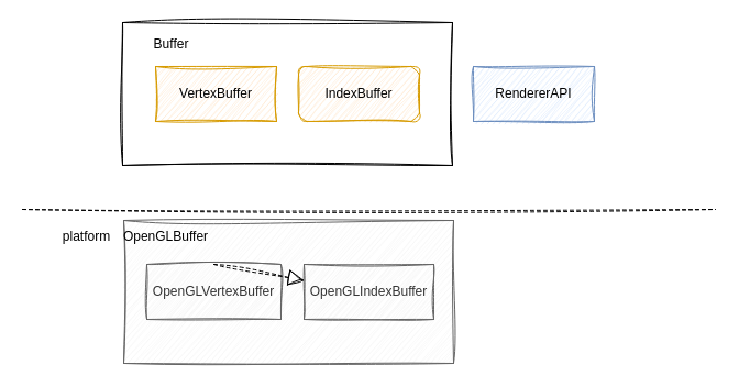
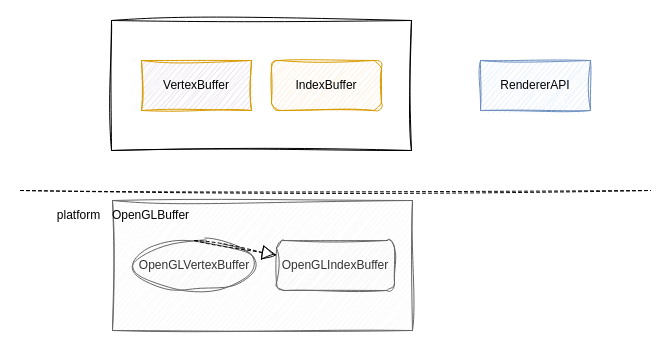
- <mxCell id="5" value="Buffer" style="text;html=1;align=center;verticalAlign=middle;resizable=0;points=[];autosize=1;strokeColor=none;fillColor=none;" vertex="1" parent="1"><mxGeometry x="110" y="20" width="90" height="40" as="geometry" /></mxCell>
- <mxCell id="3" value="VertexBuffer" style="html=1;whiteSpace=wrap;sketch=1;hachureGap=4;jiggle=2;curveFitting=1;fillColor=#ffe6cc;strokeColor=#d79b00;" vertex="1" parent="1"><mxGeometry x="141" y="60" width="110" height="50" as="geometry" /></mxCell>
+ <mxCell id="3" value="VertexBuffer" style="html=1;whiteSpace=wrap;sketch=1;hachureGap=4;jiggle=2;curveFitting=1;fillColor=#e1d5e7;strokeColor=#d79b00;" vertex="1" parent="1"><mxGeometry x="141" y="60" width="110" height="50" as="geometry" /></mxCell>
- <mxCell id="11" value="RendererAPI" style="html=1;whiteSpace=wrap;sketch=1;hachureGap=4;jiggle=2;curveFitting=1;fillColor=#dae8fc;strokeColor=#6c8ebf;" vertex="1" parent="1"><mxGeometry x="430" y="60" width="110" height="50" as="geometry" /></mxCell>
+ <mxCell id="11" value="RendererAPI" style="html=1;whiteSpace=wrap;sketch=1;hachureGap=4;jiggle=2;curveFitting=1;fillColor=#dae8fc;strokeColor=#6c8ebf;" vertex="1" parent="1"><mxGeometry x="480" y="60" width="110" height="50" as="geometry" /></mxCell>
- <mxCell id="7" value="OpenGLVertexBuffer" style="html=1;whiteSpace=wrap;sketch=1;hachureGap=4;jiggle=2;curveFitting=1;fillColor=#f5f5f5;fontColor=#333333;strokeColor=#666666;" vertex="1" parent="1"><mxGeometry x="133" y="240" width="122" height="50" as="geometry" /></mxCell>
+ <mxCell id="7" value="OpenGLVertexBuffer" style="ellipse;html=1;whiteSpace=wrap;sketch=1;hachureGap=4;jiggle=2;curveFitting=1;fillColor=#f5f5f5;fontColor=#333333;strokeColor=#666666;" vertex="1" parent="1"><mxGeometry x="133" y="240" width="122" height="50" as="geometry" /></mxCell>
- <mxCell id="8" value="OpenGLIndexBuffer" style="html=1;whiteSpace=wrap;sketch=1;hachureGap=4;jiggle=2;curveFitting=1;fillColor=#f5f5f5;fontColor=#333333;strokeColor=#666666;" vertex="1" parent="1"><mxGeometry x="276" y="240" width="118" height="50" as="geometry" /></mxCell>
+ <mxCell id="8" value="OpenGLIndexBuffer" style="html=1;whiteSpace=wrap;sketch=1;hachureGap=4;jiggle=2;curveFitting=1;fillColor=#f5f5f5;fontColor=#333333;strokeColor=#666666;rounded=1;" vertex="1" parent="1"><mxGeometry x="276" y="240" width="118" height="50" as="geometry" /></mxCell>
